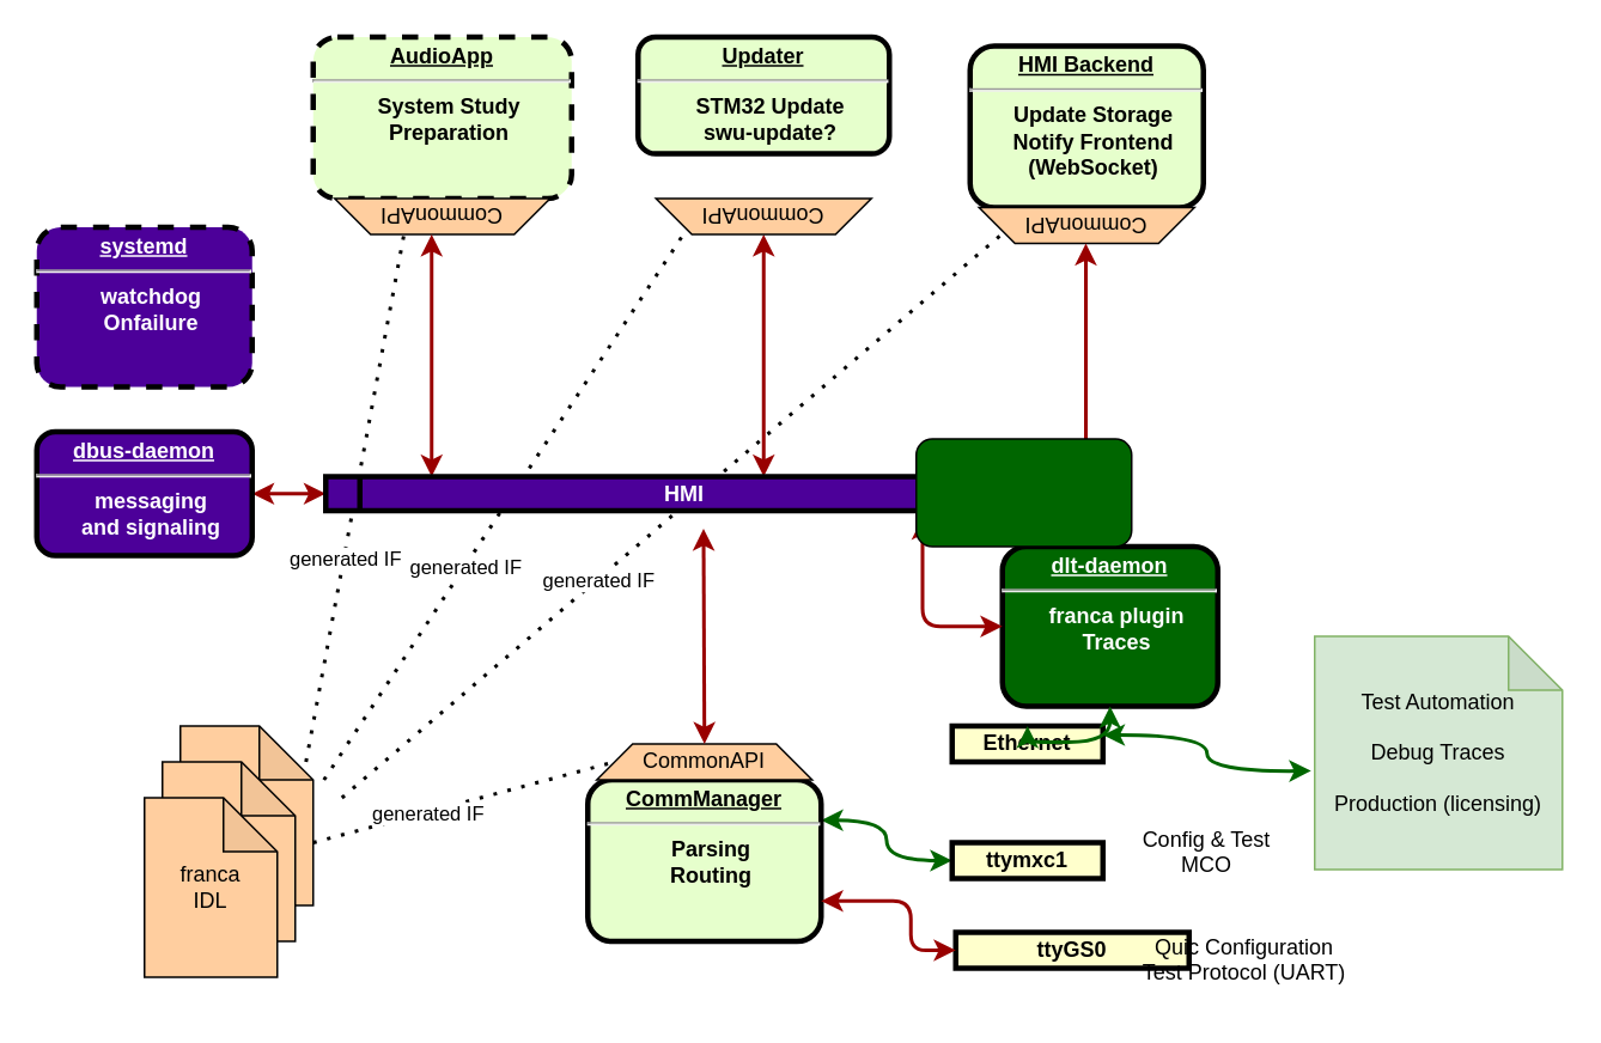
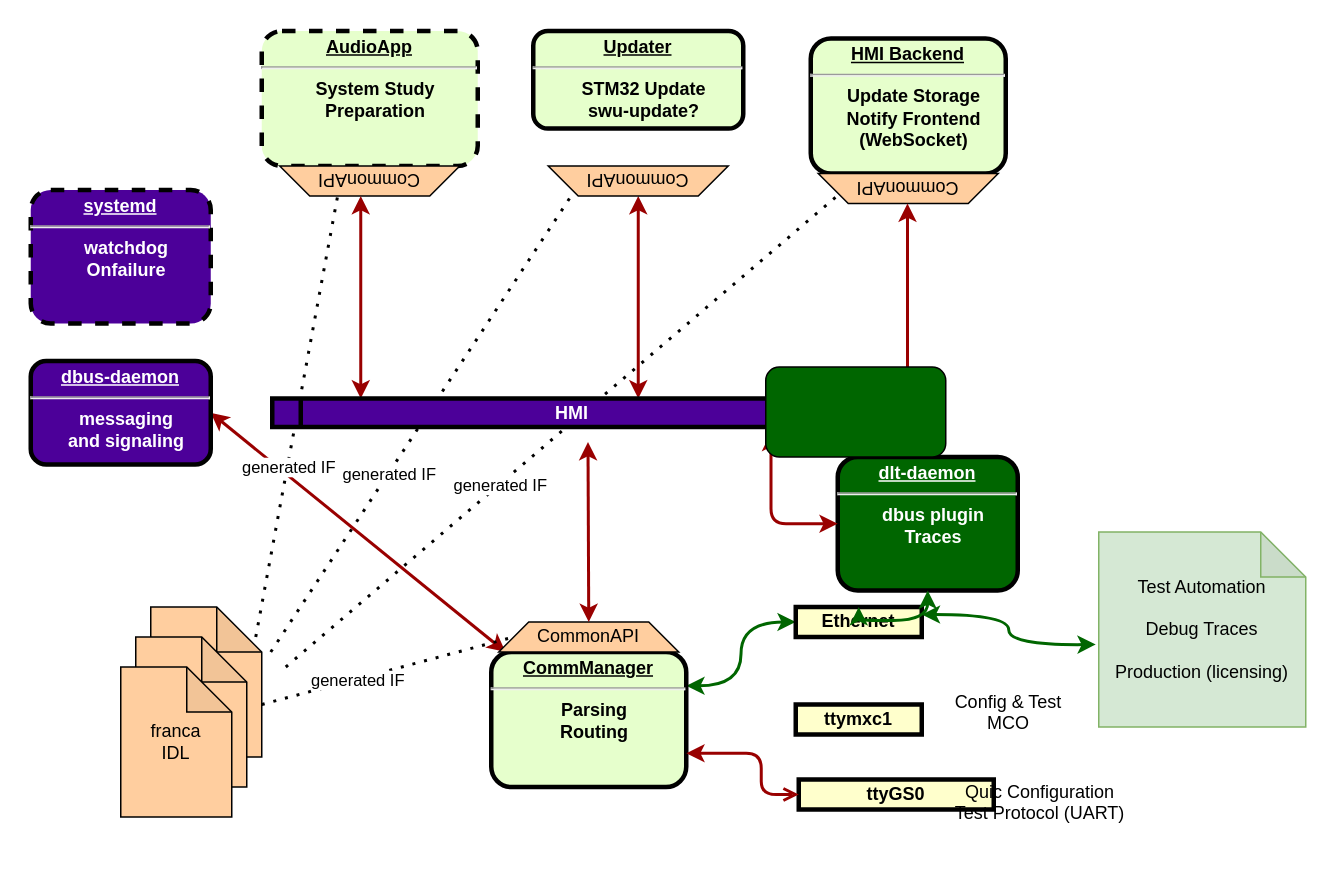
- <mxCell id="9" value="" style="edgeStyle=none;noEdgeStyle=1;strokeColor=#990000;strokeWidth=2;exitX=1;exitY=0.5;exitDx=0;exitDy=0;entryX=0;entryY=0.5;entryDx=0;entryDy=0;startArrow=classic;startFill=1;" parent="1" source="12" target="38" edge="1"><mxGeometry width="100" height="100" relative="1" as="geometry"><mxPoint x="260" y="64" as="sourcePoint" /><mxPoint x="360" y="-36" as="targetPoint" /></mxGeometry></mxCell>
+ <mxCell id="9" value="" style="edgeStyle=none;noEdgeStyle=1;strokeColor=#990000;strokeWidth=2;exitX=1;exitY=0.5;exitDx=0;exitDy=0;startArrow=classic;startFill=1;" parent="1" source="12" target="6" edge="1"><mxGeometry width="100" height="100" relative="1" as="geometry"><mxPoint x="260" y="64" as="sourcePoint" /><mxPoint x="360" y="-36" as="targetPoint" /></mxGeometry></mxCell>
- <mxCell id="23" value="&lt;p style=&quot;margin: 0px ; margin-top: 4px ; text-align: center ; text-decoration: underline&quot;&gt;&lt;strong&gt;dlt-daemon&lt;/strong&gt;&lt;/p&gt;&lt;hr&gt;&lt;p style=&quot;margin: 0px ; margin-left: 8px&quot;&gt;franca plugin&lt;/p&gt;&lt;p style=&quot;margin: 0px ; margin-left: 8px&quot;&gt;Traces&lt;/p&gt;" style="verticalAlign=middle;align=center;overflow=fill;fontSize=12;fontFamily=Helvetica;html=1;rounded=1;fontStyle=1;strokeWidth=3;fillColor=#006600;fontColor=#FFFFFF;" vertex="1" parent="1"><mxGeometry x="558" y="304" width="120" height="89" as="geometry" /></mxCell>
+ <mxCell id="23" value="&lt;p style=&quot;margin: 0px ; margin-top: 4px ; text-align: center ; text-decoration: underline&quot;&gt;&lt;strong&gt;dlt-daemon&lt;/strong&gt;&lt;/p&gt;&lt;hr&gt;&lt;p style=&quot;margin: 0px ; margin-left: 8px&quot;&gt;dbus plugin&lt;/p&gt;&lt;p style=&quot;margin: 0px ; margin-left: 8px&quot;&gt;Traces&lt;/p&gt;" style="verticalAlign=middle;align=center;overflow=fill;fontSize=12;fontFamily=Helvetica;html=1;rounded=1;fontStyle=1;strokeWidth=3;fillColor=#006600;fontColor=#FFFFFF;" vertex="1" parent="1"><mxGeometry x="558" y="304" width="120" height="89" as="geometry" /></mxCell>
- <mxCell id="5" style="edgeStyle=orthogonalEdgeStyle;rounded=0;orthogonalLoop=1;jettySize=auto;html=1;exitX=1;exitY=0.25;exitDx=0;exitDy=0;fontColor=#FFFFFF;startArrow=classic;startFill=1;curved=1;strokeColor=#006600;strokeWidth=2;" edge="1" parent="1" source="6" target="8"><mxGeometry relative="1" as="geometry" /></mxCell>
+ <mxCell id="5" style="edgeStyle=orthogonalEdgeStyle;rounded=0;orthogonalLoop=1;jettySize=auto;html=1;exitX=1;exitY=0.25;exitDx=0;exitDy=0;entryX=0;entryY=0.5;entryDx=0;entryDy=0;fontColor=#FFFFFF;startArrow=classic;startFill=1;curved=1;strokeColor=#006600;strokeWidth=2;" edge="1" parent="1" source="6" target="25"><mxGeometry relative="1" as="geometry" /></mxCell>
- <mxCell id="14" value="" style="edgeStyle=elbowEdgeStyle;elbow=horizontal;strokeColor=#990000;strokeWidth=2;entryX=0;entryY=0.5;entryDx=0;entryDy=0;startArrow=classic;startFill=1;exitX=1;exitY=0.75;exitDx=0;exitDy=0;" edge="1" parent="1" source="6" target="7"><mxGeometry width="100" height="100" relative="1" as="geometry"><mxPoint x="467" y="489" as="sourcePoint" /><mxPoint x="523" y="489" as="targetPoint" /><Array as="points"><mxPoint x="507" y="504" /></Array></mxGeometry></mxCell>
+ <mxCell id="14" value="" style="edgeStyle=elbowEdgeStyle;elbow=horizontal;strokeColor=#990000;strokeWidth=2;entryX=0;entryY=0.5;entryDx=0;entryDy=0;startArrow=classic;startFill=1;exitX=1;exitY=0.75;exitDx=0;exitDy=0;endArrow=open;" edge="1" parent="1" source="6" target="7"><mxGeometry width="100" height="100" relative="1" as="geometry"><mxPoint x="467" y="489" as="sourcePoint" /><mxPoint x="523" y="489" as="targetPoint" /><Array as="points"><mxPoint x="507" y="504" /></Array></mxGeometry></mxCell>
